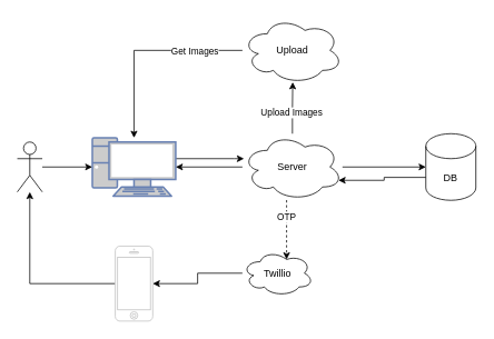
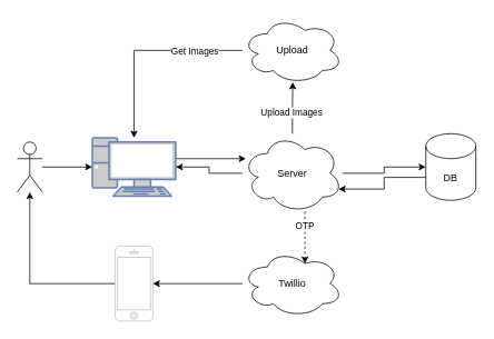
- <mxCell id="7" value="Server" style="ellipse;shape=cloud;whiteSpace=wrap;html=1;" vertex="1" parent="1"><mxGeometry x="290" y="160" width="120" height="80" as="geometry" /></mxCell>
+ <mxCell id="7" value="Server" style="ellipse;shape=cloud;whiteSpace=wrap;html=1;" vertex="1" parent="1"><mxGeometry x="290" y="160" width="120" height="95" as="geometry" /></mxCell>
- <mxCell id="13" value="Twillio" style="ellipse;shape=cloud;whiteSpace=wrap;html=1;" vertex="1" parent="1"><mxGeometry x="290" y="300" width="85" height="55" as="geometry" /></mxCell>
+ <mxCell id="13" value="Twillio" style="ellipse;shape=cloud;whiteSpace=wrap;html=1;" vertex="1" parent="1"><mxGeometry x="290" y="300" width="120" height="80" as="geometry" /></mxCell>
